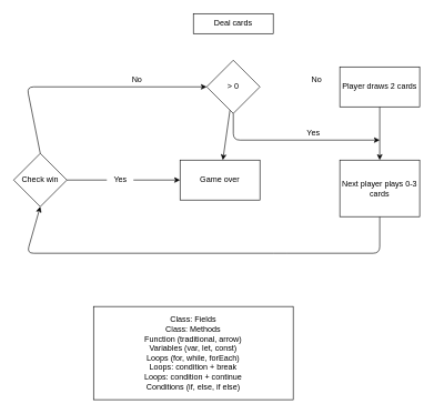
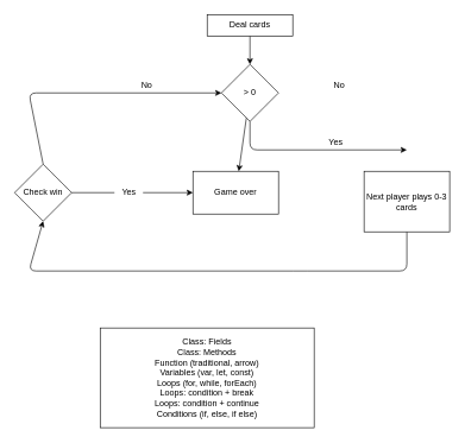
+ <mxCell id="2" value="" style="edgeStyle=none;html=1;" edge="1" parent="1" source="3" target="13"><mxGeometry relative="1" as="geometry" /></mxCell>
- <mxCell id="15" value="Player draws 2 cards" style="whiteSpace=wrap;html=1;rounded=0;" vertex="1" parent="1"><mxGeometry x="510" y="100" width="120" height="60" as="geometry" /></mxCell>
- <mxCell id="14" value="" style="edgeStyle=none;html=1;" edge="1" parent="1" source="15" target="8"><mxGeometry relative="1" as="geometry" /></mxCell>
